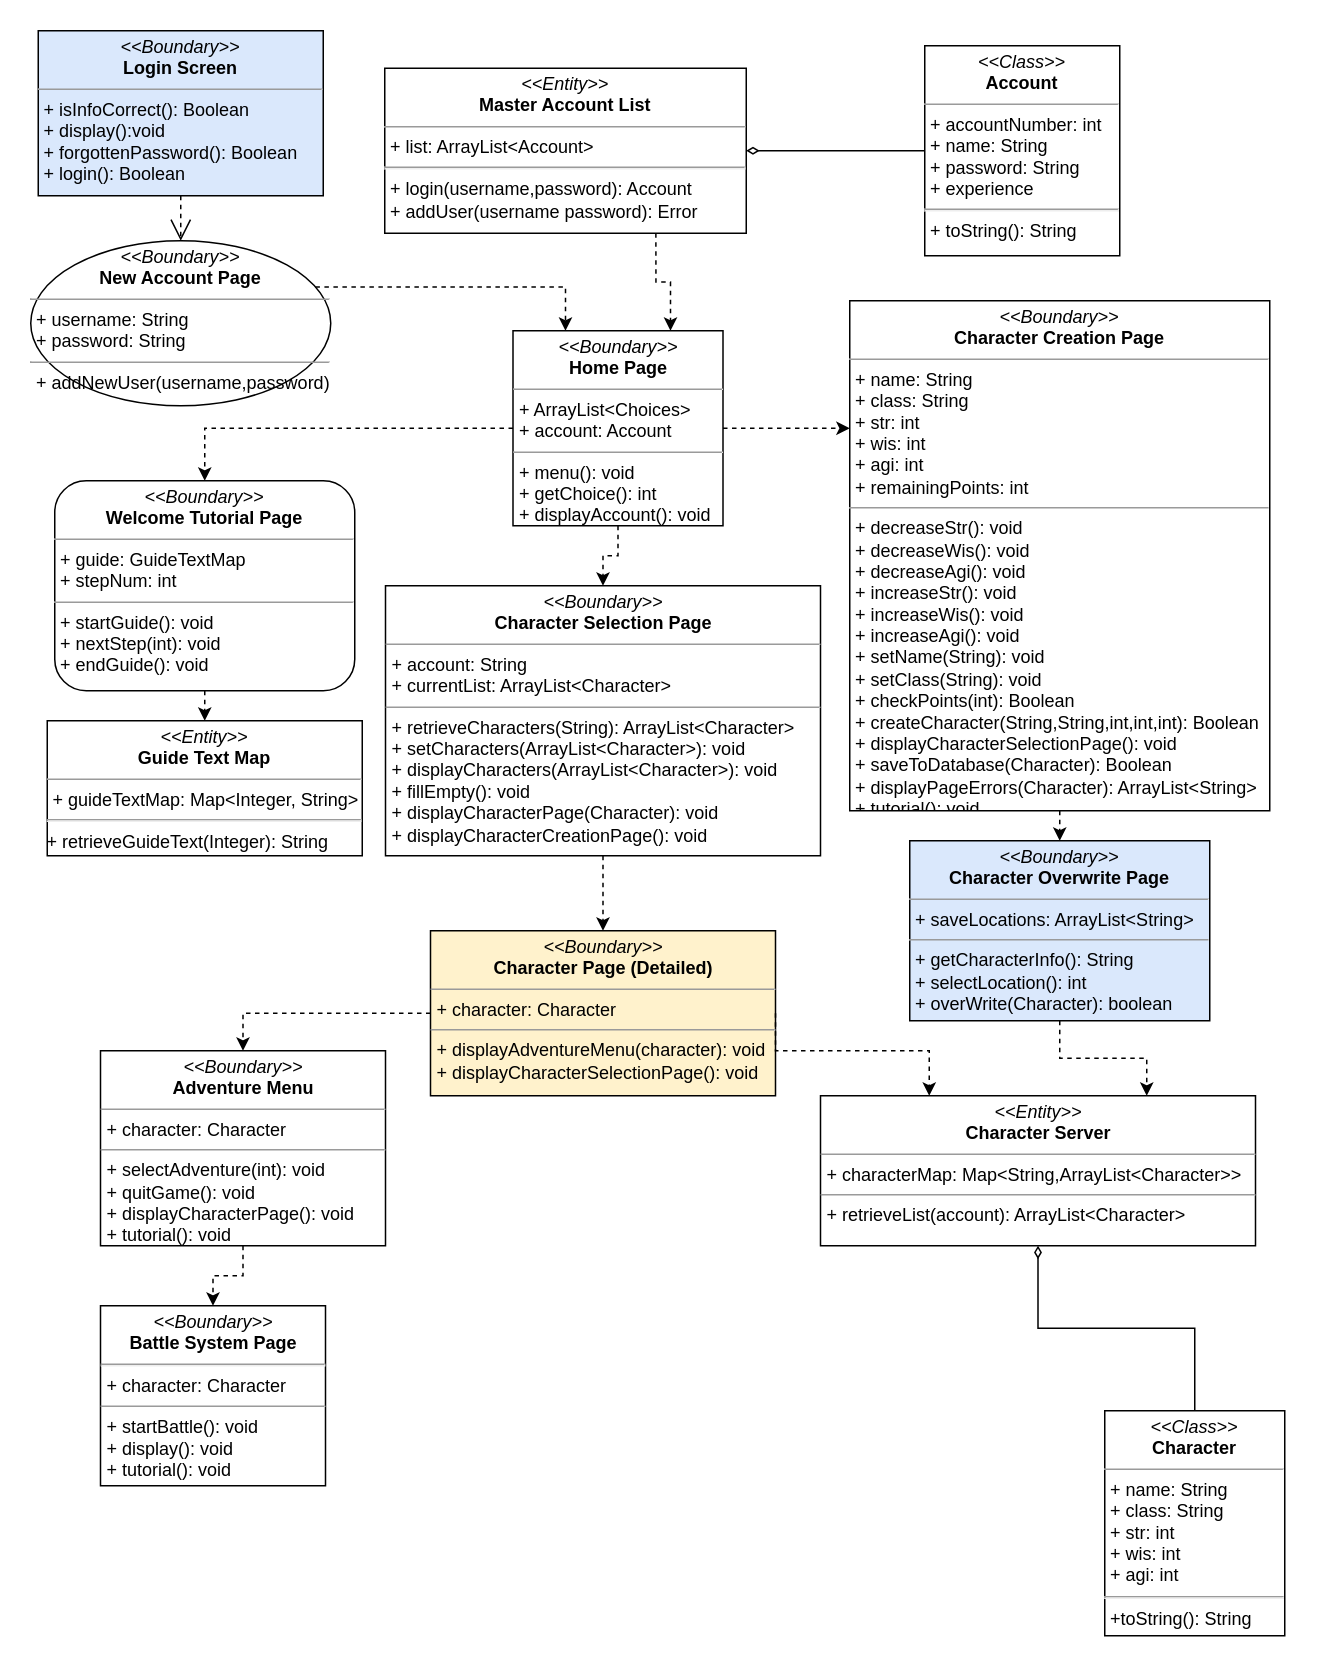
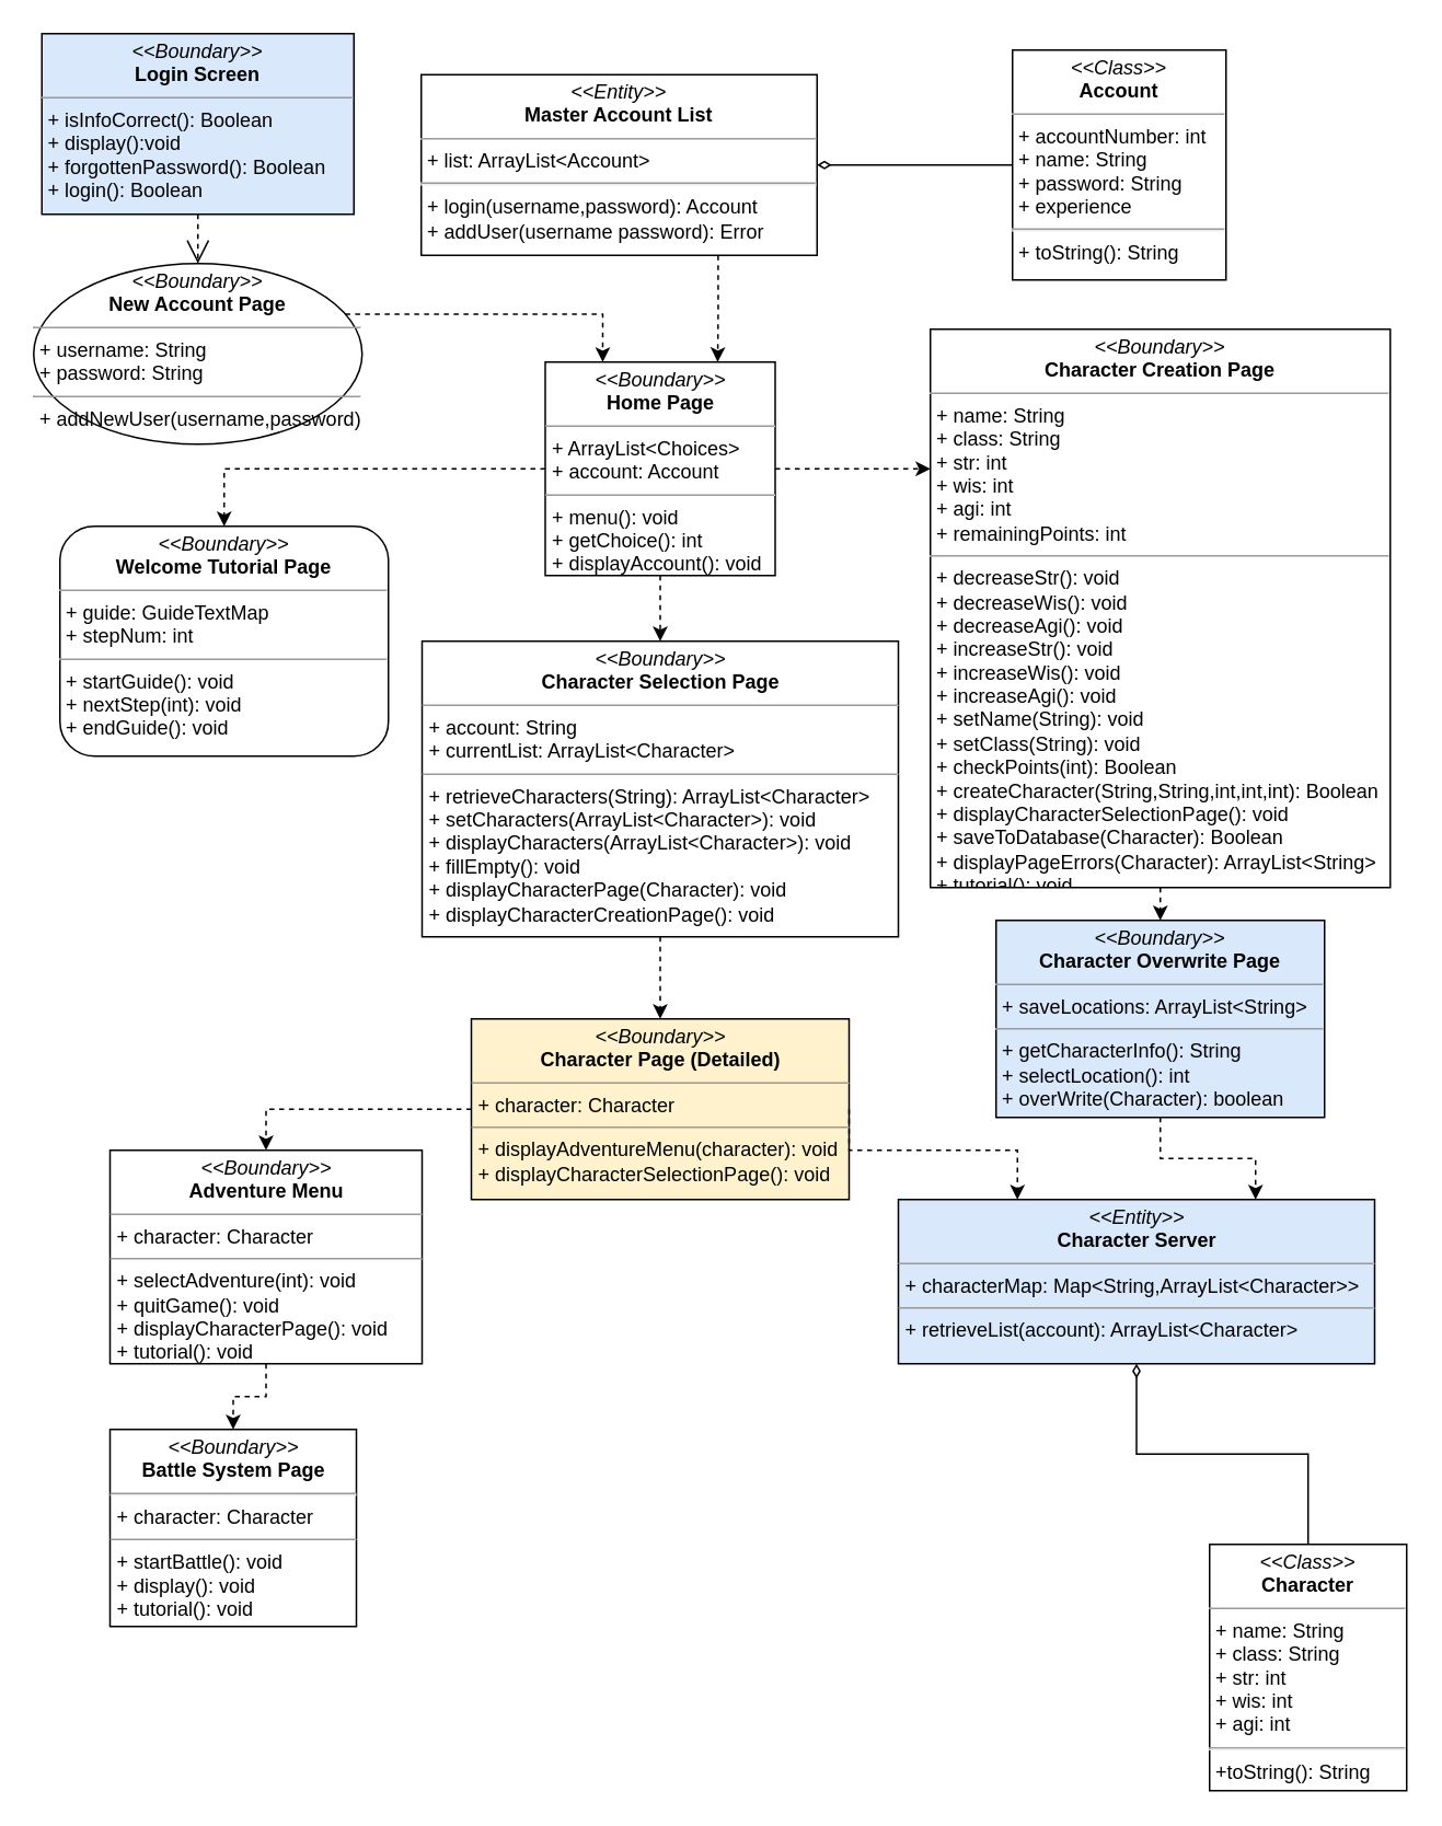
- <mxCell id="22" value="&lt;p style=&quot;margin: 0px ; margin-top: 4px ; text-align: center&quot;&gt;&lt;i&gt;&amp;lt;&amp;lt;Boundary&amp;gt;&amp;gt;&lt;/i&gt;&lt;br&gt;&lt;b&gt;Home Page&lt;/b&gt;&lt;/p&gt;&lt;hr size=&quot;1&quot;&gt;&lt;p style=&quot;margin: 0px ; margin-left: 4px&quot;&gt;+ ArrayList&amp;lt;Choices&amp;gt;&lt;/p&gt;&lt;p style=&quot;margin: 0px ; margin-left: 4px&quot;&gt;+ account: Account&lt;/p&gt;&lt;hr size=&quot;1&quot;&gt;&lt;p style=&quot;margin: 0px ; margin-left: 4px&quot;&gt;+ menu(): void&lt;/p&gt;&lt;p style=&quot;margin: 0px ; margin-left: 4px&quot;&gt;+ getChoice(): int&lt;/p&gt;&lt;p style=&quot;margin: 0px ; margin-left: 4px&quot;&gt;+ displayAccount(): void&lt;br&gt;&lt;br&gt;&lt;/p&gt;" style="verticalAlign=top;align=left;overflow=fill;fontSize=12;fontFamily=Helvetica;html=1;" vertex="1" parent="1"><mxGeometry x="341.5" y="220" width="140" height="130" as="geometry" /></mxCell>
+ <mxCell id="22" value="&lt;p style=&quot;margin: 0px ; margin-top: 4px ; text-align: center&quot;&gt;&lt;i&gt;&amp;lt;&amp;lt;Boundary&amp;gt;&amp;gt;&lt;/i&gt;&lt;br&gt;&lt;b&gt;Home Page&lt;/b&gt;&lt;/p&gt;&lt;hr size=&quot;1&quot;&gt;&lt;p style=&quot;margin: 0px ; margin-left: 4px&quot;&gt;+ ArrayList&amp;lt;Choices&amp;gt;&lt;/p&gt;&lt;p style=&quot;margin: 0px ; margin-left: 4px&quot;&gt;+ account: Account&lt;/p&gt;&lt;hr size=&quot;1&quot;&gt;&lt;p style=&quot;margin: 0px ; margin-left: 4px&quot;&gt;+ menu(): void&lt;/p&gt;&lt;p style=&quot;margin: 0px ; margin-left: 4px&quot;&gt;+ getChoice(): int&lt;/p&gt;&lt;p style=&quot;margin: 0px ; margin-left: 4px&quot;&gt;+ displayAccount(): void&lt;br&gt;&lt;br&gt;&lt;/p&gt;" style="verticalAlign=top;align=left;overflow=fill;fontSize=12;fontFamily=Helvetica;html=1;" vertex="1" parent="1"><mxGeometry x="331.5" y="220" width="140" height="130" as="geometry" /></mxCell>
- <mxCell id="30" style="edgeStyle=orthogonalEdgeStyle;rounded=0;orthogonalLoop=1;jettySize=auto;html=1;dashed=1;exitX=0.5;exitY=1;exitDx=0;exitDy=0;entryX=0.5;entryY=1;entryDx=0;entryDy=0;" edge="1" parent="1" source="17" target="28"><mxGeometry relative="1" as="geometry"><mxPoint x="346" y="305" as="sourcePoint" /><mxPoint x="130" y="360" as="targetPoint" /></mxGeometry></mxCell>
- <mxCell id="28" value="&lt;p style=&quot;margin: 0px ; margin-top: 4px ; text-align: center&quot;&gt;&lt;i&gt;&amp;lt;&amp;lt;Entity&amp;gt;&amp;gt;&lt;/i&gt;&lt;br&gt;&lt;b&gt;Guide Text Map&lt;/b&gt;&lt;/p&gt;&lt;hr size=&quot;1&quot;&gt;&lt;p style=&quot;margin: 0px ; margin-left: 4px&quot;&gt;&lt;/p&gt;&lt;p style=&quot;margin: 0px ; margin-left: 4px&quot;&gt;+ guideTextMap: Map&amp;lt;Integer, String&amp;gt;&lt;/p&gt;&lt;hr&gt;+ retrieveGuideText(Integer): String" style="verticalAlign=top;align=left;overflow=fill;fontSize=12;fontFamily=Helvetica;html=1;direction=west;" vertex="1" parent="1"><mxGeometry x="31" y="480" width="210" height="90" as="geometry" /></mxCell>
- <mxCell id="2" value="&lt;p style=&quot;margin: 0px ; margin-top: 4px ; text-align: center&quot;&gt;&lt;i&gt;&amp;lt;&amp;lt;Entity&amp;gt;&amp;gt;&lt;/i&gt;&lt;br&gt;&lt;b&gt;Character Server&lt;/b&gt;&lt;/p&gt;&lt;hr size=&quot;1&quot;&gt;&lt;p style=&quot;margin: 0px ; margin-left: 4px&quot;&gt;+ characterMap: Map&amp;lt;String,ArrayList&amp;lt;Character&amp;gt;&amp;gt;&lt;/p&gt;&lt;hr size=&quot;1&quot;&gt;&lt;p style=&quot;margin: 0px ; margin-left: 4px&quot;&gt;+ retrieveList(account): ArrayList&amp;lt;Character&amp;gt;&lt;/p&gt;" style="verticalAlign=top;align=left;overflow=fill;fontSize=12;fontFamily=Helvetica;html=1;rounded=0;shadow=0;comic=0;labelBackgroundColor=none;strokeWidth=1" parent="1" vertex="1"><mxGeometry x="546.5" y="730" width="290" height="100" as="geometry" /></mxCell>
+ <mxCell id="2" value="&lt;p style=&quot;margin: 0px ; margin-top: 4px ; text-align: center&quot;&gt;&lt;i&gt;&amp;lt;&amp;lt;Entity&amp;gt;&amp;gt;&lt;/i&gt;&lt;br&gt;&lt;b&gt;Character Server&lt;/b&gt;&lt;/p&gt;&lt;hr size=&quot;1&quot;&gt;&lt;p style=&quot;margin: 0px ; margin-left: 4px&quot;&gt;+ characterMap: Map&amp;lt;String,ArrayList&amp;lt;Character&amp;gt;&amp;gt;&lt;/p&gt;&lt;hr size=&quot;1&quot;&gt;&lt;p style=&quot;margin: 0px ; margin-left: 4px&quot;&gt;+ retrieveList(account): ArrayList&amp;lt;Character&amp;gt;&lt;/p&gt;" style="verticalAlign=top;align=left;overflow=fill;fontSize=12;fontFamily=Helvetica;html=1;rounded=0;shadow=0;comic=0;labelBackgroundColor=none;strokeWidth=1;fillColor=#dae8fc;" parent="1" vertex="1"><mxGeometry x="546.5" y="730" width="290" height="100" as="geometry" /></mxCell>
